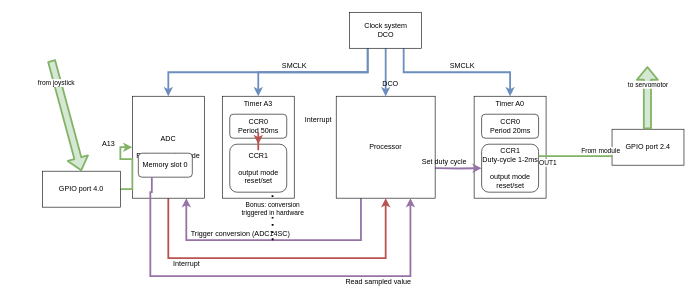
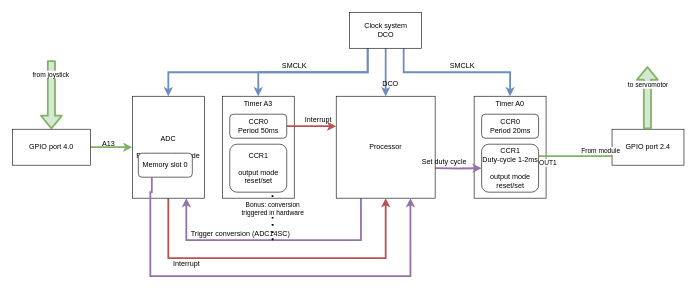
- <mxCell id="25" value="" style="edgeStyle=orthogonalEdgeStyle;rounded=0;orthogonalLoop=1;jettySize=auto;html=1;fillColor=#f8cecc;strokeColor=#b85450;strokeWidth=3;" edge="1" parent="1" source="23" target="24"><mxGeometry relative="1" as="geometry" /></mxCell>
+ <mxCell id="25" value="" style="edgeStyle=orthogonalEdgeStyle;rounded=0;orthogonalLoop=1;jettySize=auto;html=1;entryX=0;entryY=0.294;entryDx=0;entryDy=0;entryPerimeter=0;fillColor=#f8cecc;strokeColor=#b85450;strokeWidth=3;" edge="1" parent="1" source="23" target="19"><mxGeometry relative="1" as="geometry" /></mxCell>
- <mxCell id="35" value="&lt;div&gt;GPIO port 4.0&lt;/div&gt;" style="rounded=0;whiteSpace=wrap;html=1;" vertex="1" parent="1"><mxGeometry x="70" y="285" width="130" height="60" as="geometry" /></mxCell>
+ <mxCell id="35" value="&lt;div&gt;GPIO port 4.0&lt;/div&gt;" style="rounded=0;whiteSpace=wrap;html=1;" vertex="1" parent="1"><mxGeometry x="20" y="215" width="130" height="60" as="geometry" /></mxCell>
- <mxCell id="32" value="Read sampled value" style="text;html=1;align=center;verticalAlign=middle;resizable=0;points=[];autosize=1;" vertex="1" parent="1"><mxGeometry x="570" y="460" width="120" height="20" as="geometry" /></mxCell>
